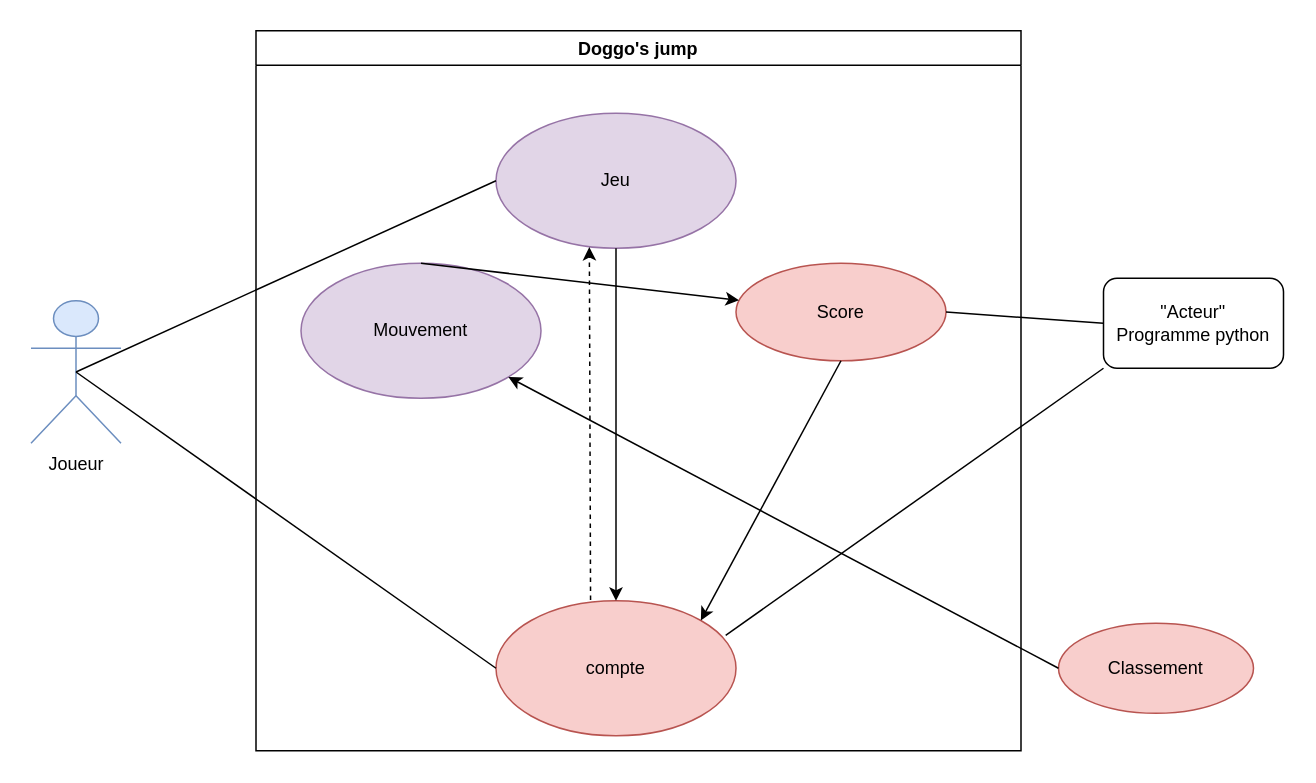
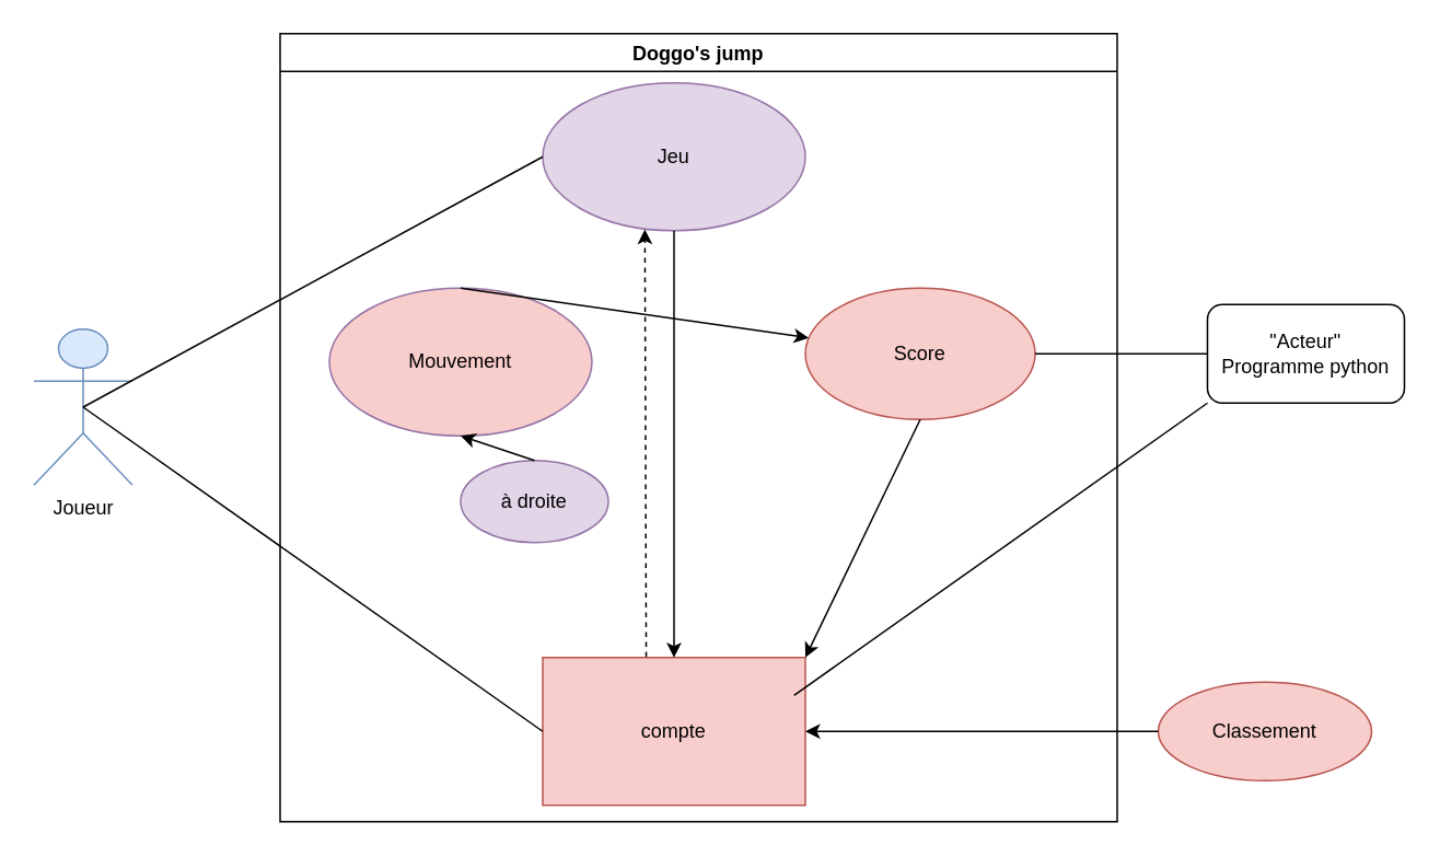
- <mxCell id="6" value="Jeu" style="ellipse;whiteSpace=wrap;html=1;align=center;newEdgeStyle={&quot;edgeStyle&quot;:&quot;entityRelationEdgeStyle&quot;,&quot;startArrow&quot;:&quot;none&quot;,&quot;endArrow&quot;:&quot;none&quot;,&quot;segment&quot;:10,&quot;curved&quot;:1,&quot;sourcePerimeterSpacing&quot;:0,&quot;targetPerimeterSpacing&quot;:0};treeFolding=1;treeMoving=1;fillColor=#e1d5e7;strokeColor=#9673a6;" parent="3" vertex="1"><mxGeometry x="160" y="55" width="160" height="90" as="geometry" /></mxCell>
+ <mxCell id="6" value="Jeu" style="ellipse;whiteSpace=wrap;html=1;align=center;newEdgeStyle={&quot;edgeStyle&quot;:&quot;entityRelationEdgeStyle&quot;,&quot;startArrow&quot;:&quot;none&quot;,&quot;endArrow&quot;:&quot;none&quot;,&quot;segment&quot;:10,&quot;curved&quot;:1,&quot;sourcePerimeterSpacing&quot;:0,&quot;targetPerimeterSpacing&quot;:0};treeFolding=1;treeMoving=1;fillColor=#e1d5e7;strokeColor=#9673a6;" parent="3" vertex="1"><mxGeometry x="160" y="30" width="160" height="90" as="geometry" /></mxCell>
- <mxCell id="4" value="Score" style="ellipse;whiteSpace=wrap;html=1;align=center;newEdgeStyle={&quot;edgeStyle&quot;:&quot;entityRelationEdgeStyle&quot;,&quot;startArrow&quot;:&quot;none&quot;,&quot;endArrow&quot;:&quot;none&quot;,&quot;segment&quot;:10,&quot;curved&quot;:1,&quot;sourcePerimeterSpacing&quot;:0,&quot;targetPerimeterSpacing&quot;:0};treeFolding=1;treeMoving=1;fillColor=#f8cecc;strokeColor=#b85450;" parent="3" vertex="1"><mxGeometry x="320" y="155" width="140" height="65" as="geometry" /></mxCell>
+ <mxCell id="4" value="Score" style="ellipse;whiteSpace=wrap;html=1;align=center;newEdgeStyle={&quot;edgeStyle&quot;:&quot;entityRelationEdgeStyle&quot;,&quot;startArrow&quot;:&quot;none&quot;,&quot;endArrow&quot;:&quot;none&quot;,&quot;segment&quot;:10,&quot;curved&quot;:1,&quot;sourcePerimeterSpacing&quot;:0,&quot;targetPerimeterSpacing&quot;:0};treeFolding=1;treeMoving=1;fillColor=#f8cecc;strokeColor=#b85450;" parent="3" vertex="1"><mxGeometry x="320" y="155" width="140" height="80" as="geometry" /></mxCell>
- <mxCell id="8" value="Mouvement" style="ellipse;whiteSpace=wrap;html=1;align=center;newEdgeStyle={&quot;edgeStyle&quot;:&quot;entityRelationEdgeStyle&quot;,&quot;startArrow&quot;:&quot;none&quot;,&quot;endArrow&quot;:&quot;none&quot;,&quot;segment&quot;:10,&quot;curved&quot;:1,&quot;sourcePerimeterSpacing&quot;:0,&quot;targetPerimeterSpacing&quot;:0};treeFolding=1;treeMoving=1;fillColor=#e1d5e7;strokeColor=#9673a6;" vertex="1" parent="3"><mxGeometry x="30" y="155" width="160" height="90" as="geometry" /></mxCell>
+ <mxCell id="8" value="Mouvement" style="ellipse;whiteSpace=wrap;html=1;align=center;newEdgeStyle={&quot;edgeStyle&quot;:&quot;entityRelationEdgeStyle&quot;,&quot;startArrow&quot;:&quot;none&quot;,&quot;endArrow&quot;:&quot;none&quot;,&quot;segment&quot;:10,&quot;curved&quot;:1,&quot;sourcePerimeterSpacing&quot;:0,&quot;targetPerimeterSpacing&quot;:0};treeFolding=1;treeMoving=1;fillColor=#f8cecc;strokeColor=#9673a6;" vertex="1" parent="3"><mxGeometry x="30" y="155" width="160" height="90" as="geometry" /></mxCell>
+ <mxCell id="10" value="" style="endArrow=classic;html=1;rounded=0;exitX=0.5;exitY=0;exitDx=0;exitDy=0;entryX=0.5;entryY=1;entryDx=0;entryDy=0;" edge="1" parent="3" source="9" target="8"><mxGeometry width="50" height="50" relative="1" as="geometry"><mxPoint x="165" y="270" as="sourcePoint" /><mxPoint x="120" y="255" as="targetPoint" /></mxGeometry></mxCell>
+ <mxCell id="9" value="à droite" style="ellipse;whiteSpace=wrap;html=1;align=center;newEdgeStyle={&quot;edgeStyle&quot;:&quot;entityRelationEdgeStyle&quot;,&quot;startArrow&quot;:&quot;none&quot;,&quot;endArrow&quot;:&quot;none&quot;,&quot;segment&quot;:10,&quot;curved&quot;:1,&quot;sourcePerimeterSpacing&quot;:0,&quot;targetPerimeterSpacing&quot;:0};treeFolding=1;treeMoving=1;fillColor=#e1d5e7;strokeColor=#9673a6;" vertex="1" parent="3"><mxGeometry x="110" y="260" width="90" height="50" as="geometry" /></mxCell>
- <mxCell id="18" value="" style="endArrow=classic;html=1;rounded=0;exitX=0;exitY=0.5;exitDx=0;exitDy=0;" edge="1" parent="1" source="15" target="8"><mxGeometry width="50" height="50" relative="1" as="geometry"><mxPoint x="480" y="280" as="sourcePoint" /><mxPoint x="530" y="230" as="targetPoint" /></mxGeometry></mxCell>
+ <mxCell id="18" value="" style="endArrow=classic;html=1;rounded=0;exitX=0;exitY=0.5;exitDx=0;exitDy=0;entryX=1;entryY=0.5;entryDx=0;entryDy=0;" edge="1" parent="1" source="15" target="5"><mxGeometry width="50" height="50" relative="1" as="geometry"><mxPoint x="480" y="280" as="sourcePoint" /><mxPoint x="530" y="230" as="targetPoint" /></mxGeometry></mxCell>
- <mxCell id="5" value="compte" style="ellipse;whiteSpace=wrap;html=1;align=center;newEdgeStyle={&quot;edgeStyle&quot;:&quot;entityRelationEdgeStyle&quot;,&quot;startArrow&quot;:&quot;none&quot;,&quot;endArrow&quot;:&quot;none&quot;,&quot;segment&quot;:10,&quot;curved&quot;:1,&quot;sourcePerimeterSpacing&quot;:0,&quot;targetPerimeterSpacing&quot;:0};treeFolding=1;treeMoving=1;fillColor=#f8cecc;strokeColor=#b85450;" parent="3" vertex="1"><mxGeometry x="160" y="380" width="160" height="90" as="geometry" /></mxCell>
+ <mxCell id="5" value="compte" style="whiteSpace=wrap;html=1;align=center;newEdgeStyle={&quot;edgeStyle&quot;:&quot;entityRelationEdgeStyle&quot;,&quot;startArrow&quot;:&quot;none&quot;,&quot;endArrow&quot;:&quot;none&quot;,&quot;segment&quot;:10,&quot;curved&quot;:1,&quot;sourcePerimeterSpacing&quot;:0,&quot;targetPerimeterSpacing&quot;:0};treeFolding=1;treeMoving=1;fillColor=#f8cecc;strokeColor=#b85450;rounded=0;" parent="3" vertex="1"><mxGeometry x="160" y="380" width="160" height="90" as="geometry" /></mxCell>
